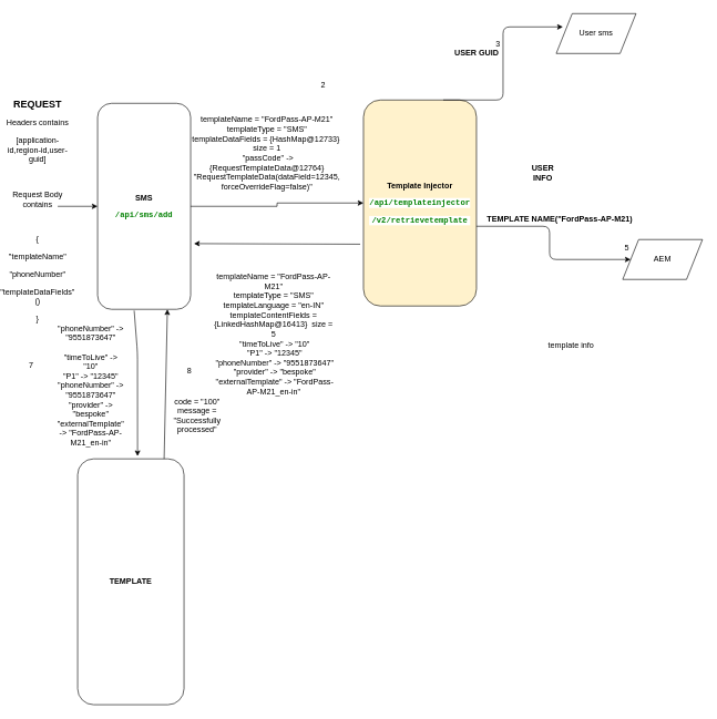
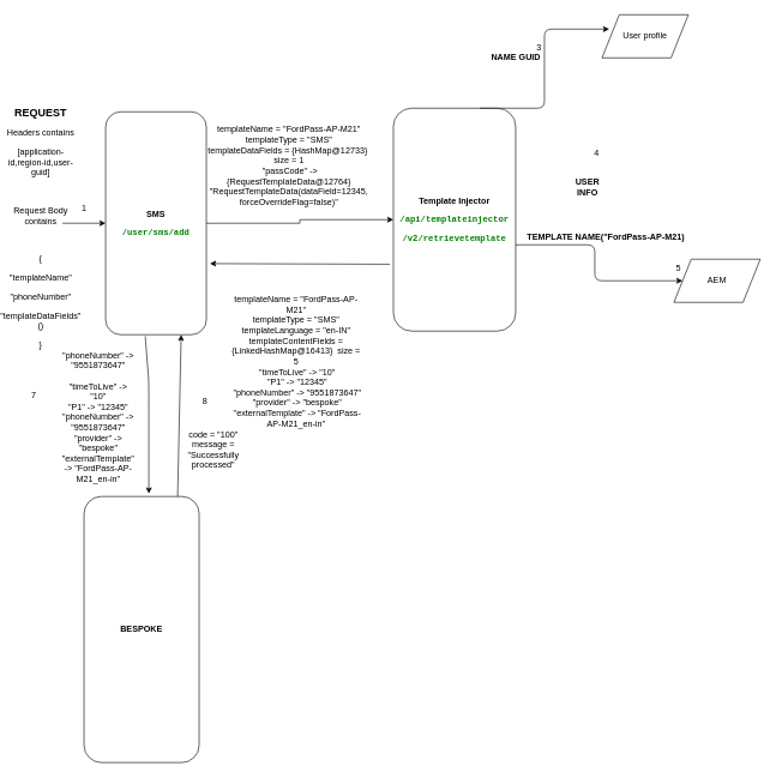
- <mxCell id="9" value="User sms" style="shape=parallelogram;perimeter=parallelogramPerimeter;whiteSpace=wrap;html=1;" parent="1" vertex="1"><mxGeometry x="820" y="20" width="120" height="60" as="geometry" /></mxCell>
+ <mxCell id="9" value="User profile" style="shape=parallelogram;perimeter=parallelogramPerimeter;whiteSpace=wrap;html=1;" parent="1" vertex="1"><mxGeometry x="820" y="20" width="120" height="60" as="geometry" /></mxCell>
- <mxCell id="15" value="&lt;b&gt;USER GUID&lt;/b&gt;" style="text;html=1;align=center;verticalAlign=middle;resizable=0;points=[];autosize=1;" parent="1" vertex="1"><mxGeometry x="660" y="70" width="80" height="20" as="geometry" /></mxCell>
+ <mxCell id="15" value="&lt;b&gt;NAME GUID&lt;/b&gt;" style="text;html=1;align=center;verticalAlign=middle;resizable=0;points=[];autosize=1;" parent="1" vertex="1"><mxGeometry x="660" y="70" width="80" height="20" as="geometry" /></mxCell>
- <mxCell id="24" value="2" style="text;html=1;align=center;verticalAlign=middle;resizable=0;points=[];autosize=1;" vertex="1" parent="1"><mxGeometry x="459" y="118" width="20" height="20" as="geometry" /></mxCell>
+ <mxCell id="27" value="4" style="text;html=1;align=center;verticalAlign=middle;resizable=0;points=[];autosize=1;" vertex="1" parent="1"><mxGeometry x="802" y="202" width="20" height="20" as="geometry" /></mxCell>
+ <mxCell id="23" value="1" style="text;html=1;align=center;verticalAlign=middle;resizable=0;points=[];autosize=1;" vertex="1" parent="1"><mxGeometry x="90" y="280" width="20" height="20" as="geometry" /></mxCell>
- <mxCell id="4" value="&lt;p&gt;&lt;b&gt;Template Injector&lt;/b&gt;&lt;/p&gt;&lt;pre style=&quot;background-color: rgb(255 , 255 , 255) ; font-family: &amp;#34;courier new&amp;#34; ; font-size: 9pt&quot;&gt;&lt;span style=&quot;color: #008000 ; font-weight: bold&quot;&gt;/api/templateinjector&lt;/span&gt;&lt;/pre&gt;&lt;pre style=&quot;background-color: rgb(255 , 255 , 255) ; font-family: &amp;#34;courier new&amp;#34; ; font-size: 9pt&quot;&gt;&lt;span style=&quot;color: #008000 ; font-weight: bold&quot;&gt;/v2/retrievetemplate&lt;/span&gt;&lt;/pre&gt;" style="rounded=1;whiteSpace=wrap;html=1;fillColor=#fff2cc;" parent="1" vertex="1"><mxGeometry x="530" y="150" width="170" height="310" as="geometry" /></mxCell>
+ <mxCell id="4" value="&lt;p&gt;&lt;b&gt;Template Injector&lt;/b&gt;&lt;/p&gt;&lt;pre style=&quot;background-color: rgb(255 , 255 , 255) ; font-family: &amp;#34;courier new&amp;#34; ; font-size: 9pt&quot;&gt;&lt;span style=&quot;color: #008000 ; font-weight: bold&quot;&gt;/api/templateinjector&lt;/span&gt;&lt;/pre&gt;&lt;pre style=&quot;background-color: rgb(255 , 255 , 255) ; font-family: &amp;#34;courier new&amp;#34; ; font-size: 9pt&quot;&gt;&lt;span style=&quot;color: #008000 ; font-weight: bold&quot;&gt;/v2/retrievetemplate&lt;/span&gt;&lt;/pre&gt;" style="rounded=1;whiteSpace=wrap;html=1;" parent="1" vertex="1"><mxGeometry x="530" y="150" width="170" height="310" as="geometry" /></mxCell>
- <mxCell id="3" value="&lt;p&gt;&lt;b&gt;SMS&lt;/b&gt;&lt;/p&gt;&lt;pre style=&quot;background-color: rgb(255 , 255 , 255) ; font-family: &amp;#34;courier new&amp;#34; ; font-size: 9pt&quot;&gt;&lt;span style=&quot;color: #008000 ; font-weight: bold&quot;&gt;/api/sms/add&lt;/span&gt;&lt;/pre&gt;" style="rounded=1;whiteSpace=wrap;html=1;" parent="1" vertex="1"><mxGeometry x="130" y="155" width="140" height="310" as="geometry" /></mxCell>
+ <mxCell id="3" value="&lt;p&gt;&lt;b&gt;SMS&lt;/b&gt;&lt;/p&gt;&lt;pre style=&quot;background-color: rgb(255 , 255 , 255) ; font-family: &amp;#34;courier new&amp;#34; ; font-size: 9pt&quot;&gt;&lt;span style=&quot;color: #008000 ; font-weight: bold&quot;&gt;/user/sms/add&lt;/span&gt;&lt;/pre&gt;" style="rounded=1;whiteSpace=wrap;html=1;" parent="1" vertex="1"><mxGeometry x="130" y="155" width="140" height="310" as="geometry" /></mxCell>
- <mxCell id="18" value="template info" style="text;html=1;align=center;verticalAlign=middle;resizable=0;points=[];autosize=1;" vertex="1" parent="1"><mxGeometry x="802" y="510" width="80" height="20" as="geometry" /></mxCell>
- <mxCell id="8" value="&lt;b&gt;TEMPLATE&lt;/b&gt;" style="rounded=1;whiteSpace=wrap;html=1;" parent="1" vertex="1"><mxGeometry x="100" y="690" width="160" height="370" as="geometry" /></mxCell>
+ <mxCell id="8" value="&lt;b&gt;BESPOKE&lt;/b&gt;" style="rounded=1;whiteSpace=wrap;html=1;" parent="1" vertex="1"><mxGeometry x="100" y="690" width="160" height="370" as="geometry" /></mxCell>
